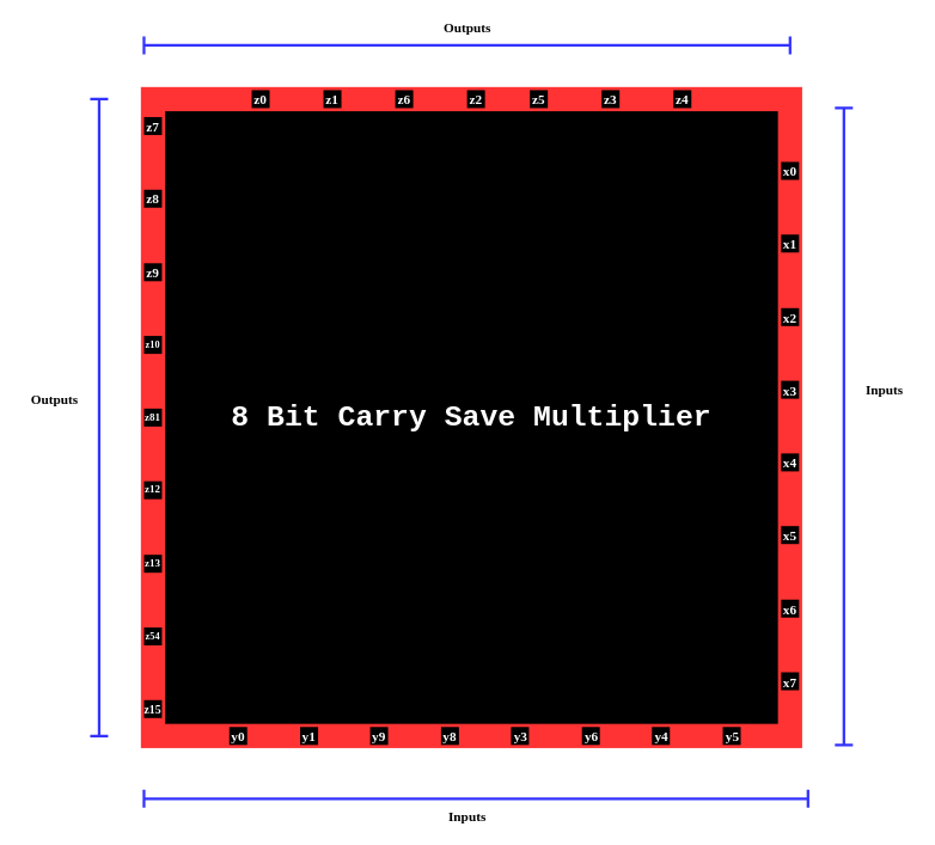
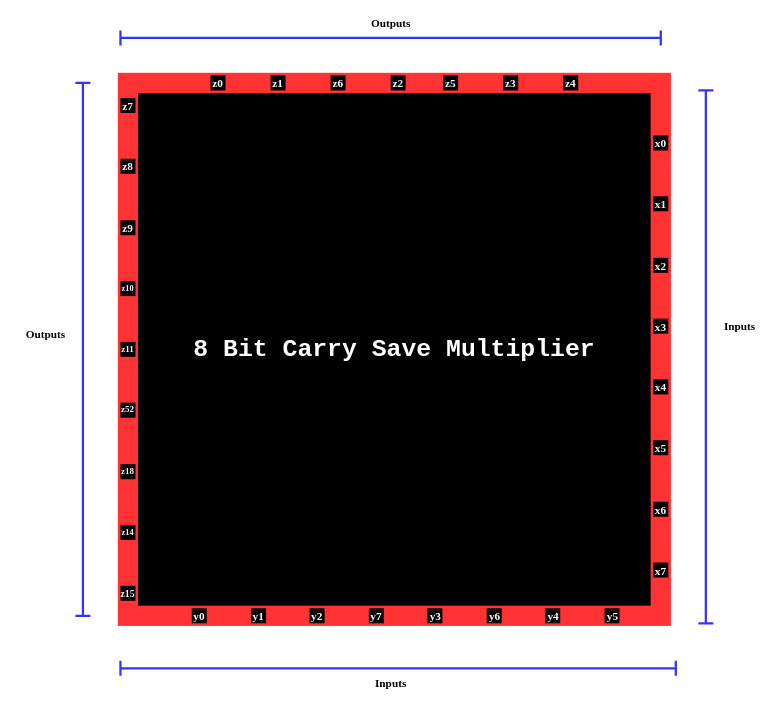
- <mxCell id="31" value="&lt;b&gt;&lt;font face=&quot;Comic Sans MS&quot; style=&quot;font-size: 12px&quot;&gt;z81&lt;/font&gt;&lt;/b&gt;" style="text;html=1;strokeColor=none;fillColor=none;align=center;verticalAlign=middle;whiteSpace=wrap;rounded=0;fontColor=#FFFFFF;" vertex="1" parent="1"><mxGeometry x="140" y="450" width="60" height="30" as="geometry" /></mxCell>
+ <mxCell id="31" value="&lt;b&gt;&lt;font face=&quot;Comic Sans MS&quot; style=&quot;font-size: 12px&quot;&gt;z11&lt;/font&gt;&lt;/b&gt;" style="text;html=1;strokeColor=none;fillColor=none;align=center;verticalAlign=middle;whiteSpace=wrap;rounded=0;fontColor=#FFFFFF;" vertex="1" parent="1"><mxGeometry x="140" y="450" width="60" height="30" as="geometry" /></mxCell>
- <mxCell id="32" value="&lt;b&gt;&lt;font face=&quot;Comic Sans MS&quot; style=&quot;font-size: 12px&quot;&gt;z12&lt;/font&gt;&lt;/b&gt;" style="text;html=1;strokeColor=none;fillColor=none;align=center;verticalAlign=middle;whiteSpace=wrap;rounded=0;fontColor=#FFFFFF;" vertex="1" parent="1"><mxGeometry x="140" y="530" width="60" height="30" as="geometry" /></mxCell>
+ <mxCell id="32" value="&lt;b&gt;&lt;font face=&quot;Comic Sans MS&quot; style=&quot;font-size: 12px&quot;&gt;z52&lt;/font&gt;&lt;/b&gt;" style="text;html=1;strokeColor=none;fillColor=none;align=center;verticalAlign=middle;whiteSpace=wrap;rounded=0;fontColor=#FFFFFF;" vertex="1" parent="1"><mxGeometry x="140" y="530" width="60" height="30" as="geometry" /></mxCell>
- <mxCell id="33" value="&lt;b&gt;&lt;font face=&quot;Comic Sans MS&quot; style=&quot;font-size: 12px&quot;&gt;z13&lt;/font&gt;&lt;/b&gt;" style="text;html=1;strokeColor=none;fillColor=none;align=center;verticalAlign=middle;whiteSpace=wrap;rounded=0;fontColor=#FFFFFF;" vertex="1" parent="1"><mxGeometry x="140" y="613" width="60" height="30" as="geometry" /></mxCell>
+ <mxCell id="33" value="&lt;b&gt;&lt;font face=&quot;Comic Sans MS&quot; style=&quot;font-size: 12px&quot;&gt;z18&lt;/font&gt;&lt;/b&gt;" style="text;html=1;strokeColor=none;fillColor=none;align=center;verticalAlign=middle;whiteSpace=wrap;rounded=0;fontColor=#FFFFFF;" vertex="1" parent="1"><mxGeometry x="140" y="613" width="60" height="30" as="geometry" /></mxCell>
- <mxCell id="34" value="&lt;b&gt;&lt;font face=&quot;Comic Sans MS&quot; style=&quot;font-size: 11px&quot;&gt;z54&lt;/font&gt;&lt;/b&gt;" style="text;html=1;strokeColor=none;fillColor=none;align=center;verticalAlign=middle;whiteSpace=wrap;rounded=0;fontColor=#FFFFFF;" vertex="1" parent="1"><mxGeometry x="140" y="694" width="60" height="30" as="geometry" /></mxCell>
+ <mxCell id="34" value="&lt;b&gt;&lt;font face=&quot;Comic Sans MS&quot; style=&quot;font-size: 11px&quot;&gt;z14&lt;/font&gt;&lt;/b&gt;" style="text;html=1;strokeColor=none;fillColor=none;align=center;verticalAlign=middle;whiteSpace=wrap;rounded=0;fontColor=#FFFFFF;" vertex="1" parent="1"><mxGeometry x="140" y="694" width="60" height="30" as="geometry" /></mxCell>
- <mxCell id="61" value="&lt;b&gt;&lt;font face=&quot;Comic Sans MS&quot; style=&quot;font-size: 15px&quot;&gt;y9&lt;/font&gt;&lt;/b&gt;" style="text;html=1;strokeColor=none;fillColor=none;align=center;verticalAlign=middle;whiteSpace=wrap;rounded=0;fontColor=#FFFFFF;" vertex="1" parent="1"><mxGeometry x="392" y="805" width="60" height="30" as="geometry" /></mxCell>
+ <mxCell id="61" value="&lt;b&gt;&lt;font face=&quot;Comic Sans MS&quot; style=&quot;font-size: 15px&quot;&gt;y2&lt;/font&gt;&lt;/b&gt;" style="text;html=1;strokeColor=none;fillColor=none;align=center;verticalAlign=middle;whiteSpace=wrap;rounded=0;fontColor=#FFFFFF;" vertex="1" parent="1"><mxGeometry x="392" y="805" width="60" height="30" as="geometry" /></mxCell>
- <mxCell id="62" value="&lt;b&gt;&lt;font face=&quot;Comic Sans MS&quot; style=&quot;font-size: 15px&quot;&gt;y8&lt;/font&gt;&lt;/b&gt;" style="text;html=1;strokeColor=none;fillColor=none;align=center;verticalAlign=middle;whiteSpace=wrap;rounded=0;fontColor=#FFFFFF;" vertex="1" parent="1"><mxGeometry x="471" y="805" width="60" height="30" as="geometry" /></mxCell>
+ <mxCell id="62" value="&lt;b&gt;&lt;font face=&quot;Comic Sans MS&quot; style=&quot;font-size: 15px&quot;&gt;y7&lt;/font&gt;&lt;/b&gt;" style="text;html=1;strokeColor=none;fillColor=none;align=center;verticalAlign=middle;whiteSpace=wrap;rounded=0;fontColor=#FFFFFF;" vertex="1" parent="1"><mxGeometry x="471" y="805" width="60" height="30" as="geometry" /></mxCell>
